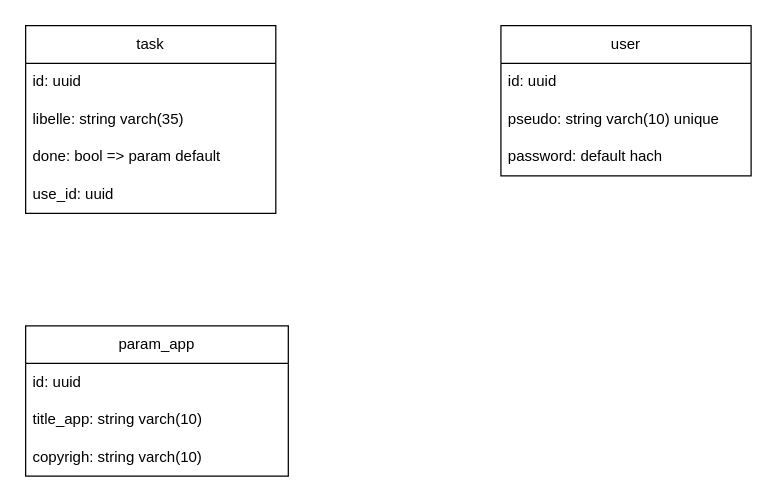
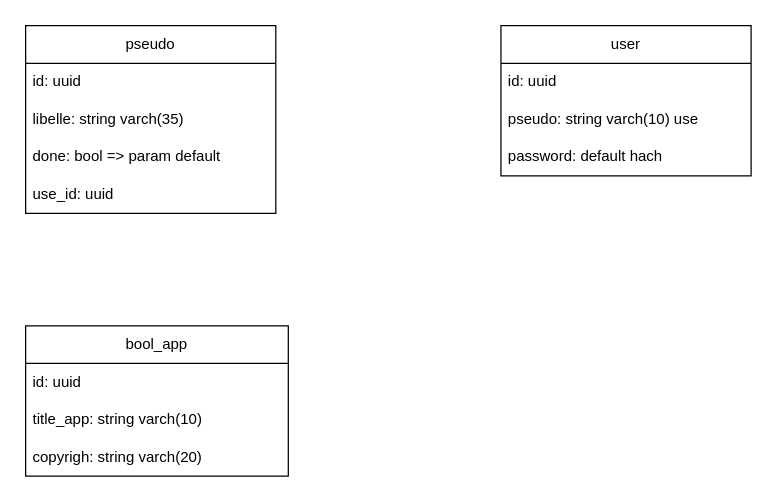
- <mxCell id="6" value="task" style="swimlane;fontStyle=0;childLayout=stackLayout;horizontal=1;startSize=30;horizontalStack=0;resizeParent=1;resizeParentMax=0;resizeLast=0;collapsible=1;marginBottom=0;whiteSpace=wrap;html=1;" vertex="1" parent="1"><mxGeometry x="20" y="20" width="200" height="150" as="geometry" /></mxCell>
+ <mxCell id="6" value="pseudo" style="swimlane;fontStyle=0;childLayout=stackLayout;horizontal=1;startSize=30;horizontalStack=0;resizeParent=1;resizeParentMax=0;resizeLast=0;collapsible=1;marginBottom=0;whiteSpace=wrap;html=1;" vertex="1" parent="1"><mxGeometry x="20" y="20" width="200" height="150" as="geometry" /></mxCell>
- <mxCell id="4" value="pseudo: string varch(10) unique" style="text;strokeColor=none;fillColor=none;align=left;verticalAlign=middle;spacingLeft=4;spacingRight=4;overflow=hidden;points=[[0,0.5],[1,0.5]];portConstraint=eastwest;rotatable=0;whiteSpace=wrap;html=1;" vertex="1" parent="2"><mxGeometry y="60" width="200" height="30" as="geometry" /></mxCell>
+ <mxCell id="4" value="pseudo: string varch(10) use" style="text;strokeColor=none;fillColor=none;align=left;verticalAlign=middle;spacingLeft=4;spacingRight=4;overflow=hidden;points=[[0,0.5],[1,0.5]];portConstraint=eastwest;rotatable=0;whiteSpace=wrap;html=1;" vertex="1" parent="2"><mxGeometry y="60" width="200" height="30" as="geometry" /></mxCell>
- <mxCell id="11" value="param_app" style="swimlane;fontStyle=0;childLayout=stackLayout;horizontal=1;startSize=30;horizontalStack=0;resizeParent=1;resizeParentMax=0;resizeLast=0;collapsible=1;marginBottom=0;whiteSpace=wrap;html=1;" vertex="1" parent="1"><mxGeometry x="20" y="260" width="210" height="120" as="geometry" /></mxCell>
+ <mxCell id="11" value="bool_app" style="swimlane;fontStyle=0;childLayout=stackLayout;horizontal=1;startSize=30;horizontalStack=0;resizeParent=1;resizeParentMax=0;resizeLast=0;collapsible=1;marginBottom=0;whiteSpace=wrap;html=1;" vertex="1" parent="1"><mxGeometry x="20" y="260" width="210" height="120" as="geometry" /></mxCell>
- <mxCell id="14" value="copyrigh: string varch(10)" style="text;strokeColor=none;fillColor=none;align=left;verticalAlign=middle;spacingLeft=4;spacingRight=4;overflow=hidden;points=[[0,0.5],[1,0.5]];portConstraint=eastwest;rotatable=0;whiteSpace=wrap;html=1;" vertex="1" parent="11"><mxGeometry y="90" width="210" height="30" as="geometry" /></mxCell>
+ <mxCell id="14" value="copyrigh: string varch(20)" style="text;strokeColor=none;fillColor=none;align=left;verticalAlign=middle;spacingLeft=4;spacingRight=4;overflow=hidden;points=[[0,0.5],[1,0.5]];portConstraint=eastwest;rotatable=0;whiteSpace=wrap;html=1;" vertex="1" parent="11"><mxGeometry y="90" width="210" height="30" as="geometry" /></mxCell>
